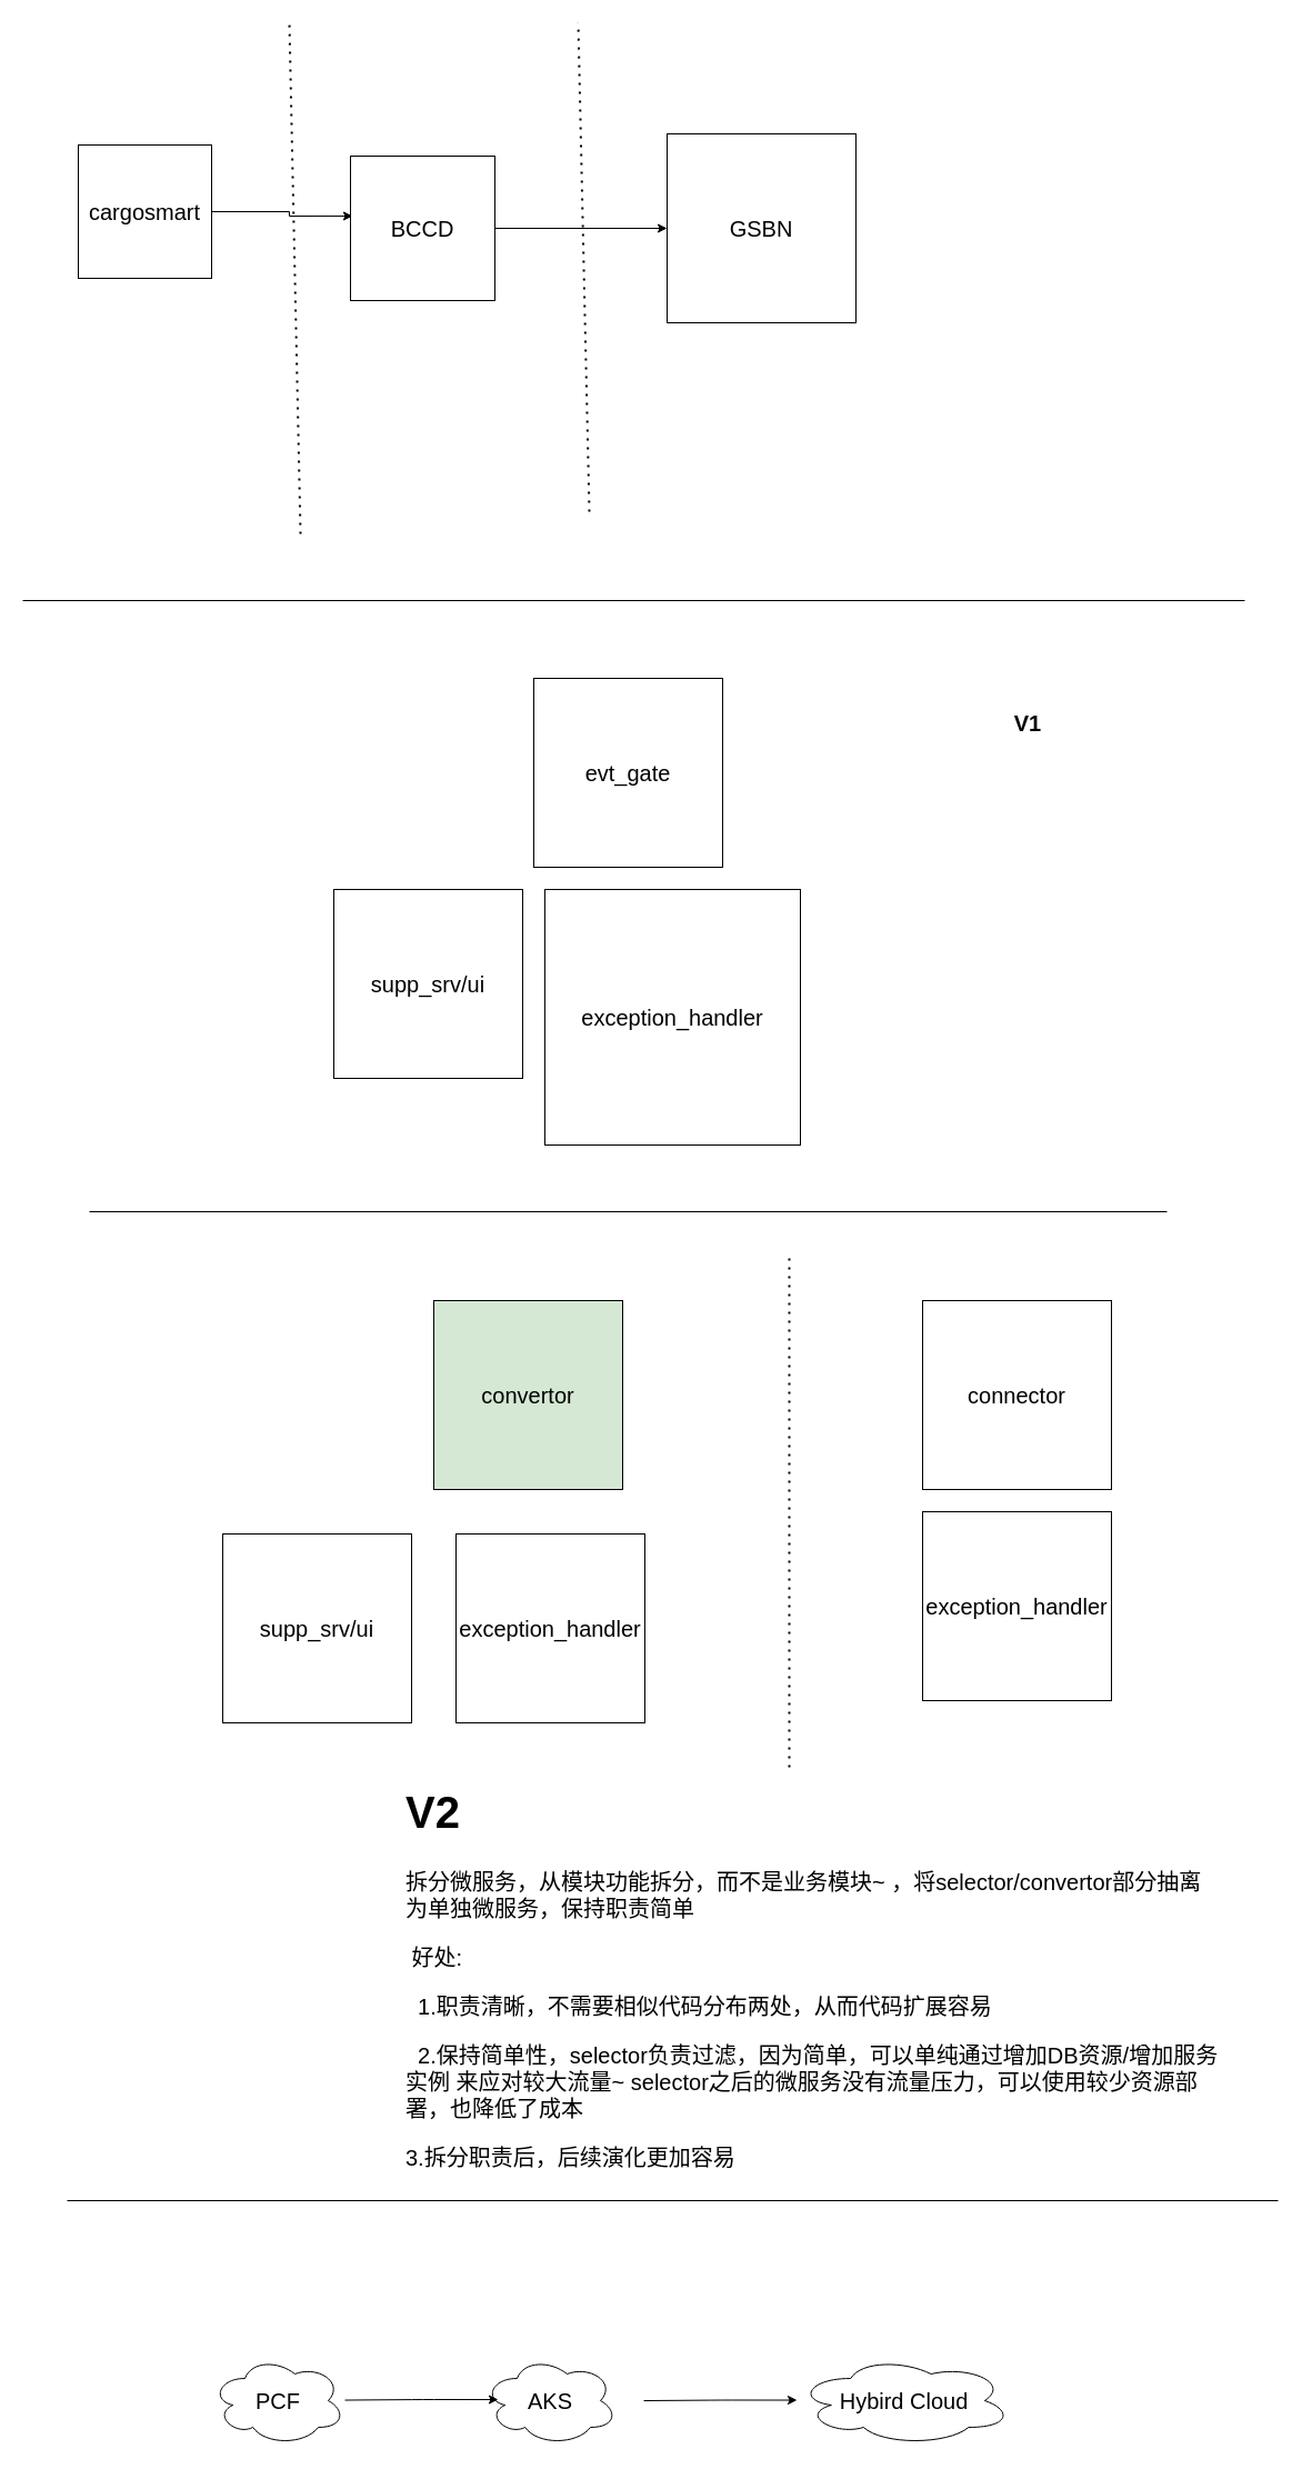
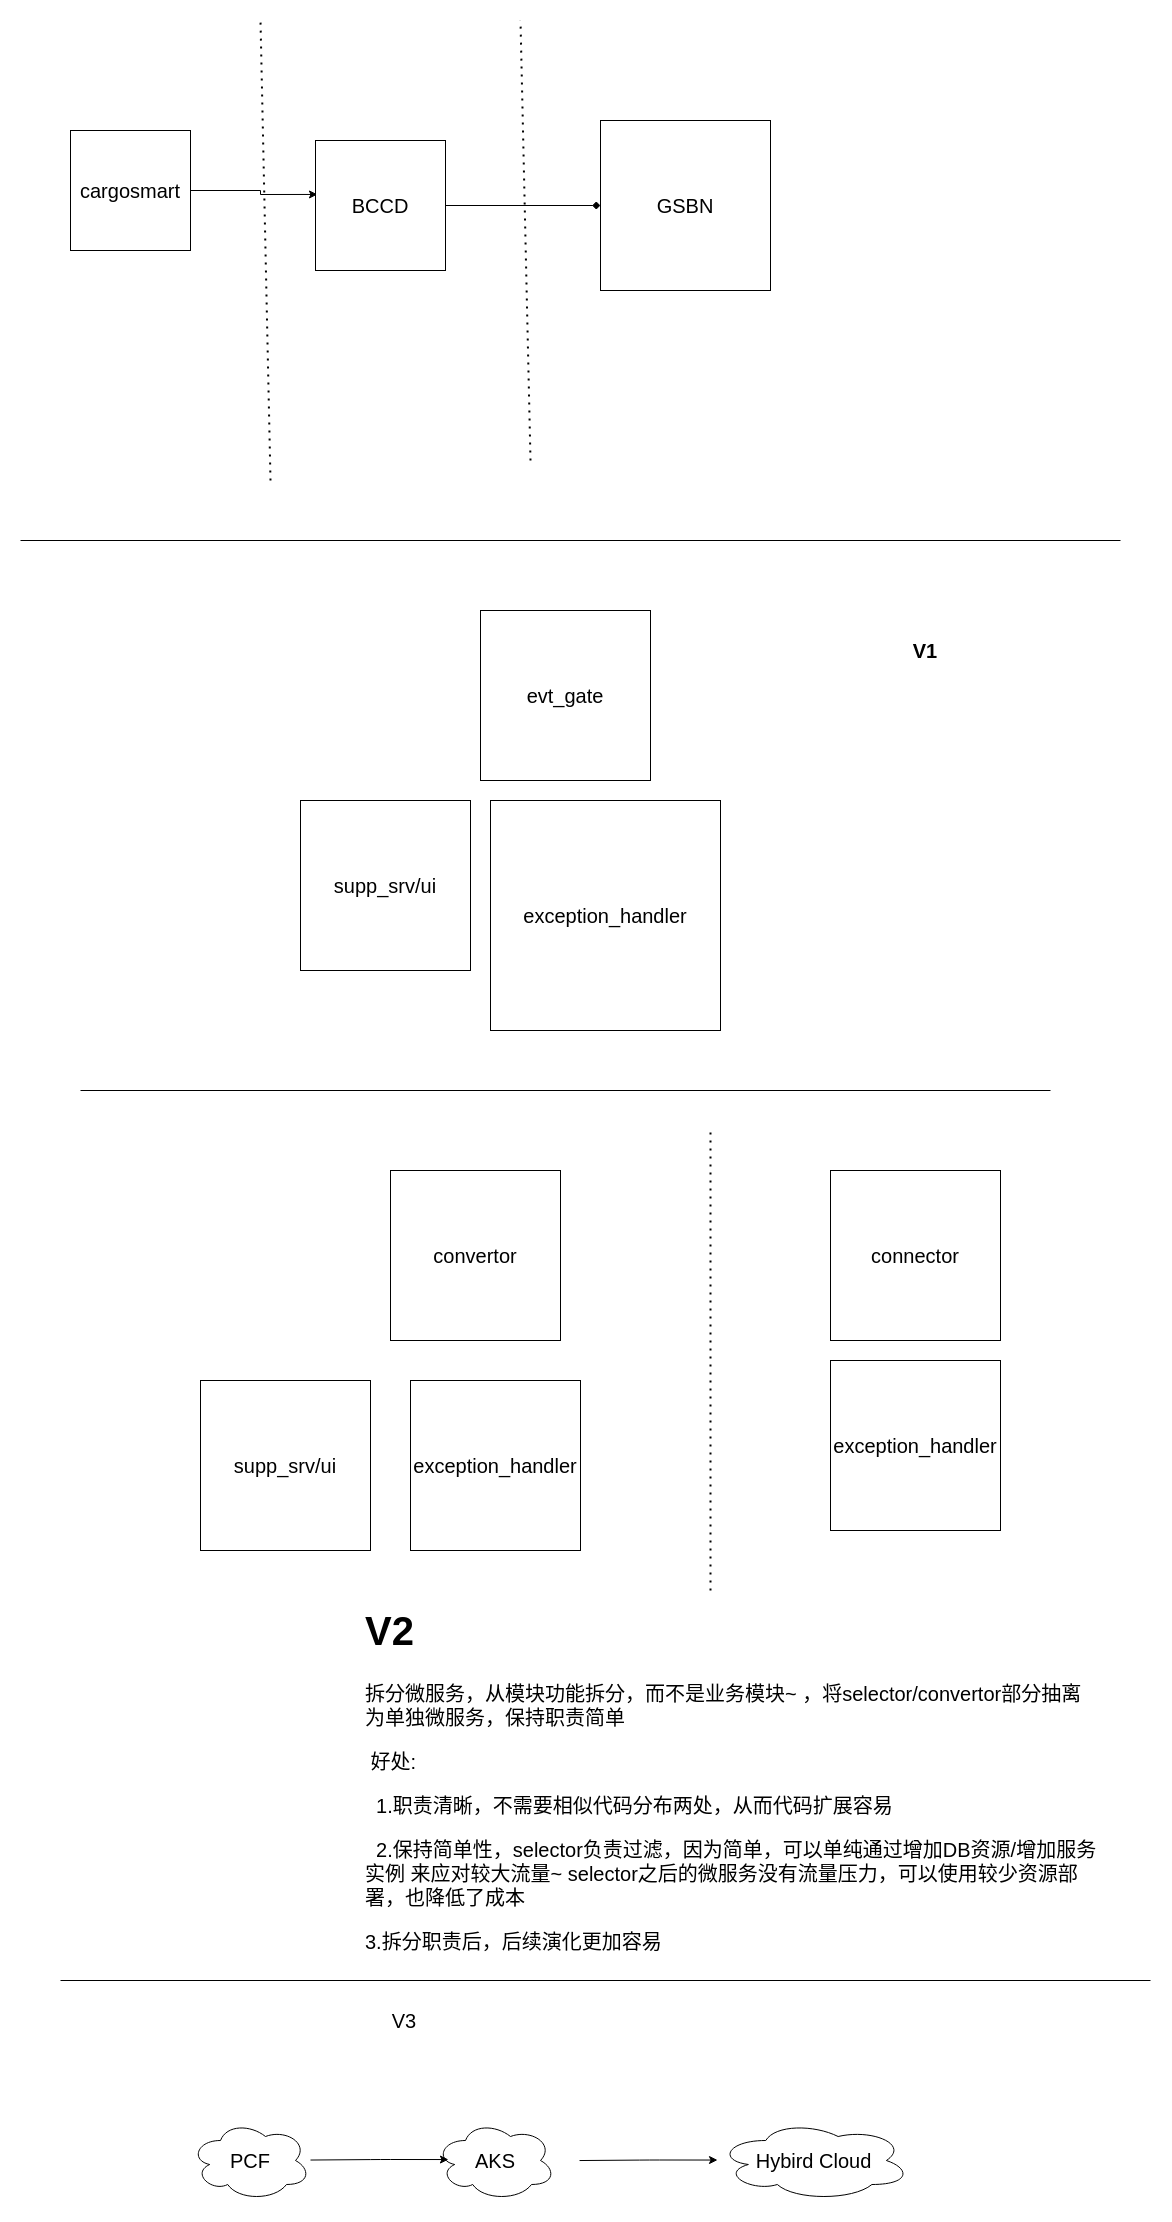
- <mxCell id="4" style="edgeStyle=orthogonalEdgeStyle;rounded=0;orthogonalLoop=1;jettySize=auto;html=1;entryX=0;entryY=0.5;entryDx=0;entryDy=0;" edge="1" parent="1" source="5" target="6"><mxGeometry relative="1" as="geometry" /></mxCell>
+ <mxCell id="4" style="edgeStyle=orthogonalEdgeStyle;rounded=0;orthogonalLoop=1;jettySize=auto;html=1;entryX=0;entryY=0.5;entryDx=0;entryDy=0;endArrow=diamond;" edge="1" parent="1" source="5" target="6"><mxGeometry relative="1" as="geometry" /></mxCell>
- <mxCell id="17" value="&lt;font style=&quot;font-size: 20px&quot;&gt;convertor&lt;/font&gt;" style="whiteSpace=wrap;html=1;aspect=fixed;fillColor=#d5e8d4;" vertex="1" parent="1"><mxGeometry x="390" y="1170" width="170" height="170" as="geometry" /></mxCell>
+ <mxCell id="17" value="&lt;font style=&quot;font-size: 20px&quot;&gt;convertor&lt;/font&gt;" style="whiteSpace=wrap;html=1;aspect=fixed;" vertex="1" parent="1"><mxGeometry x="390" y="1170" width="170" height="170" as="geometry" /></mxCell>
+ <mxCell id="23" value="V3" style="text;html=1;strokeColor=none;fillColor=none;align=center;verticalAlign=middle;whiteSpace=wrap;rounded=0;fontSize=20;" vertex="1" parent="1"><mxGeometry x="384" y="2010" width="40" height="20" as="geometry" /></mxCell>
